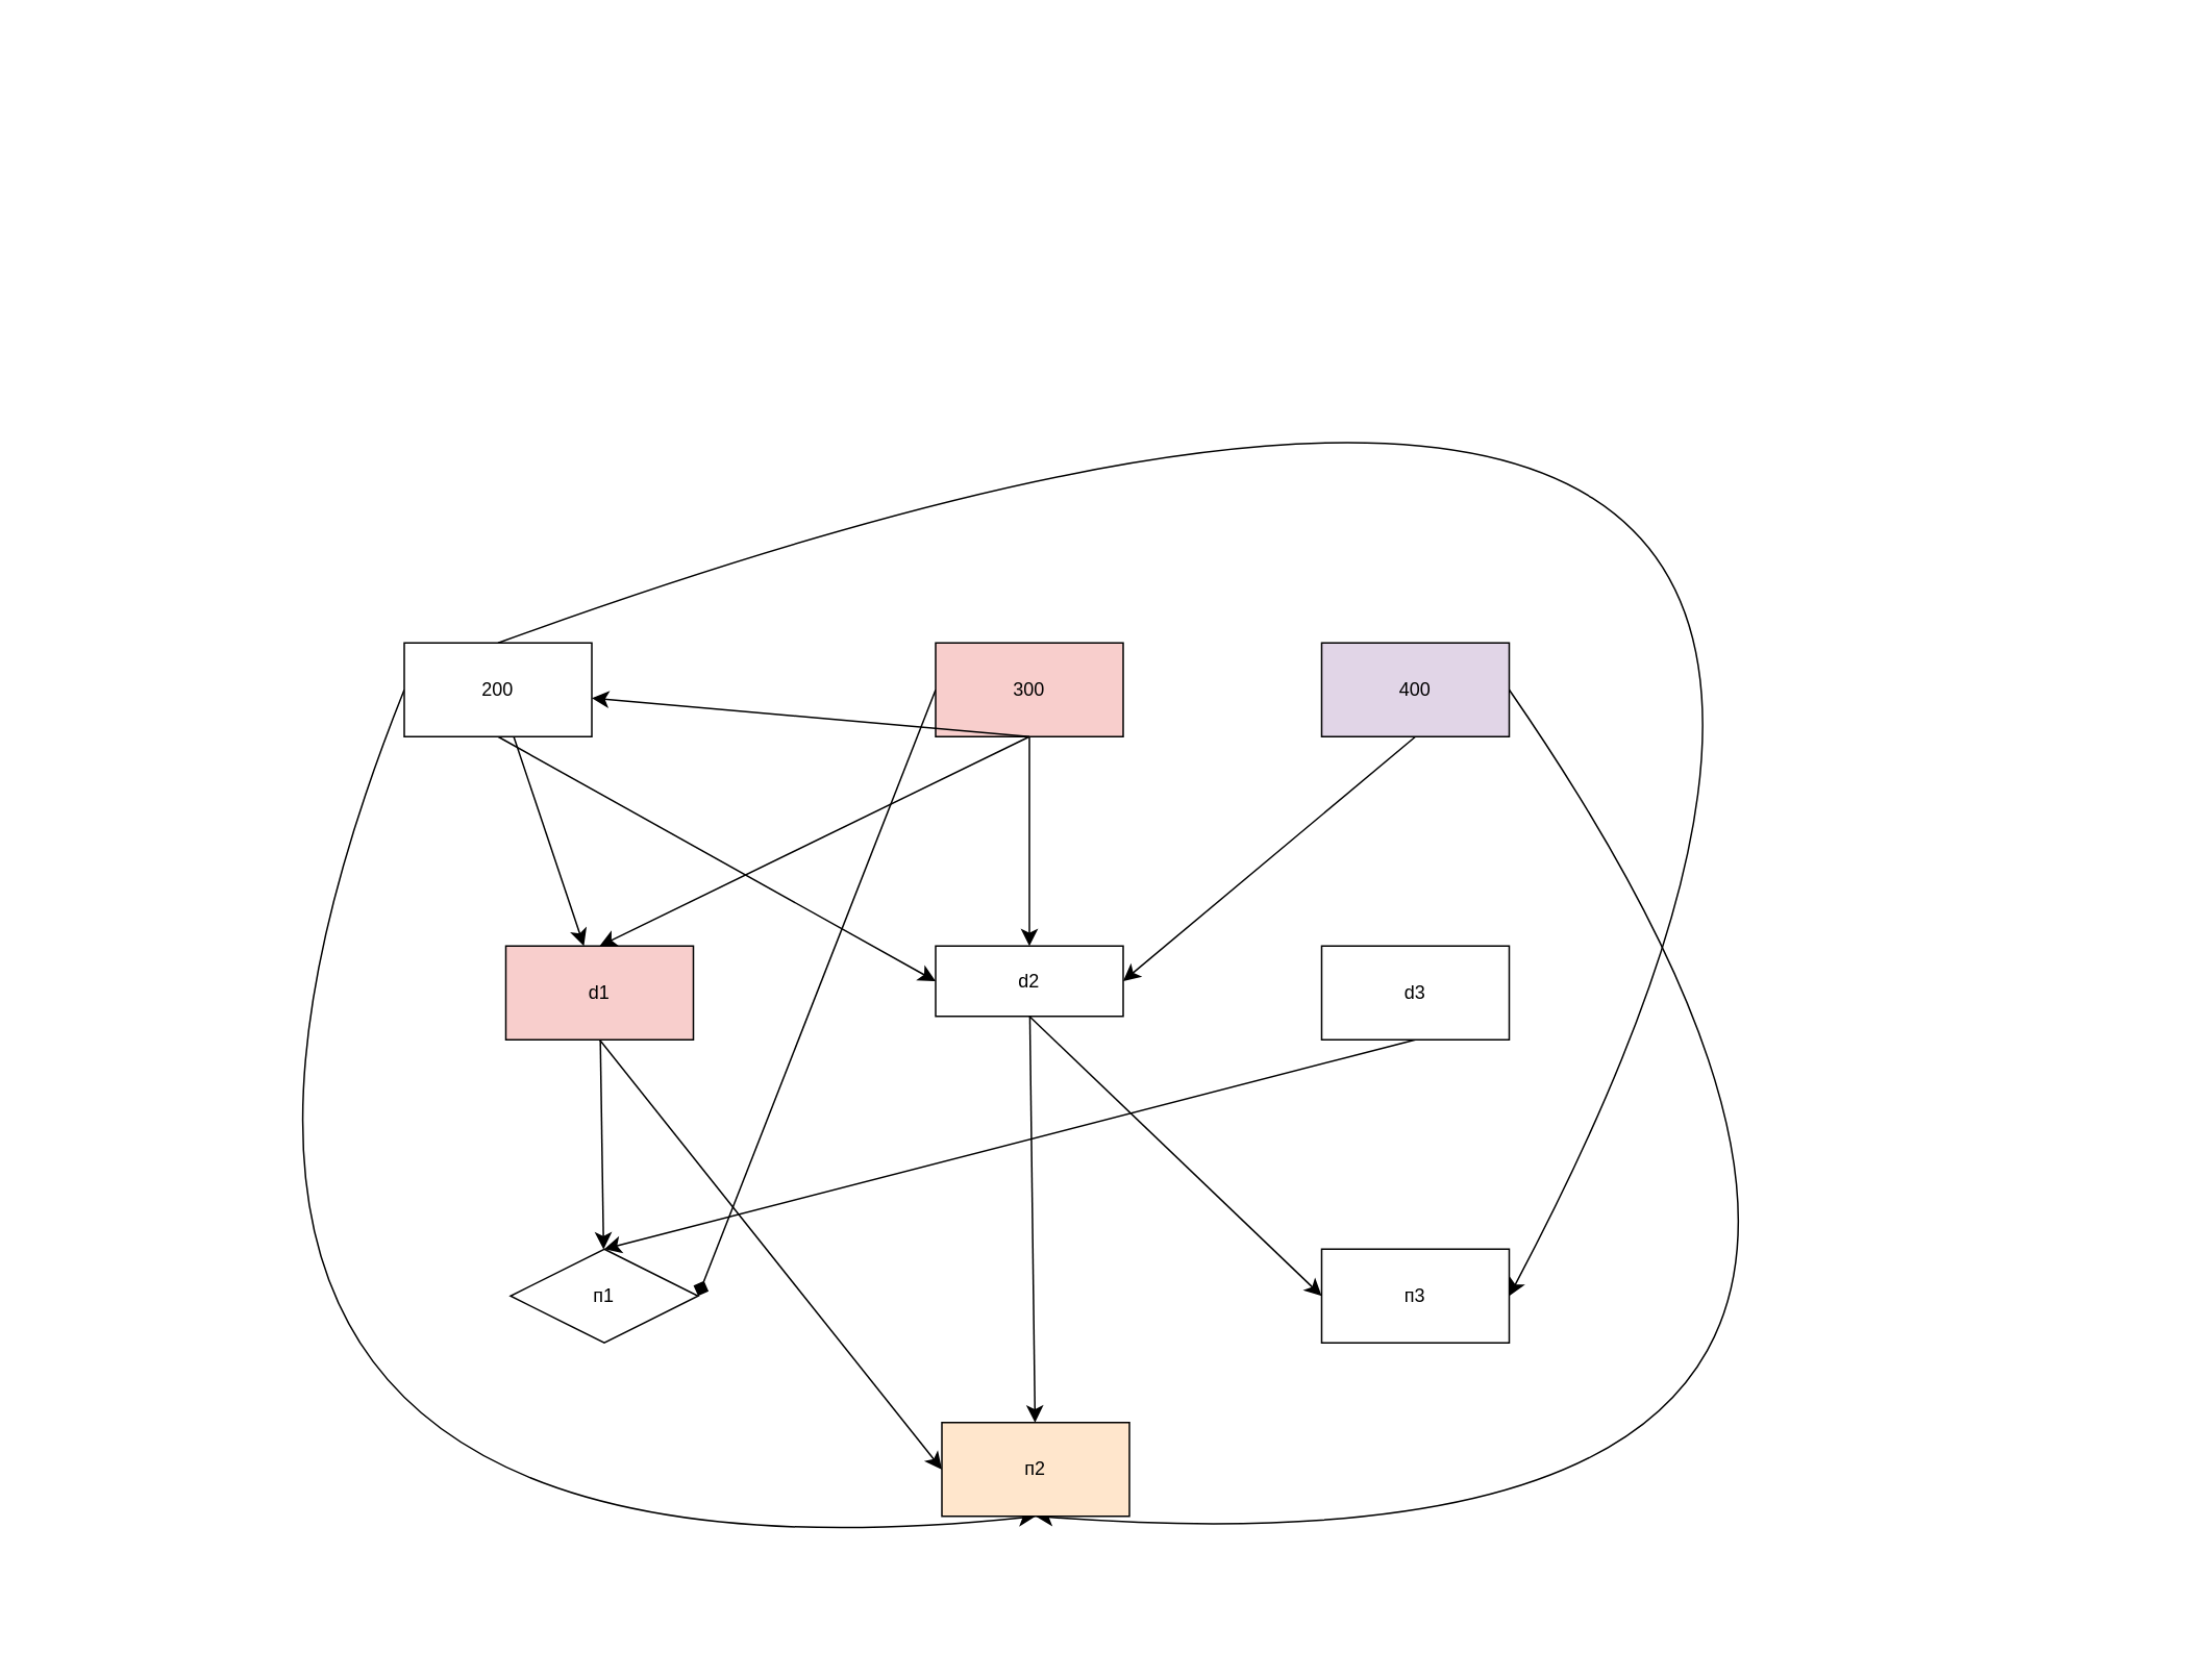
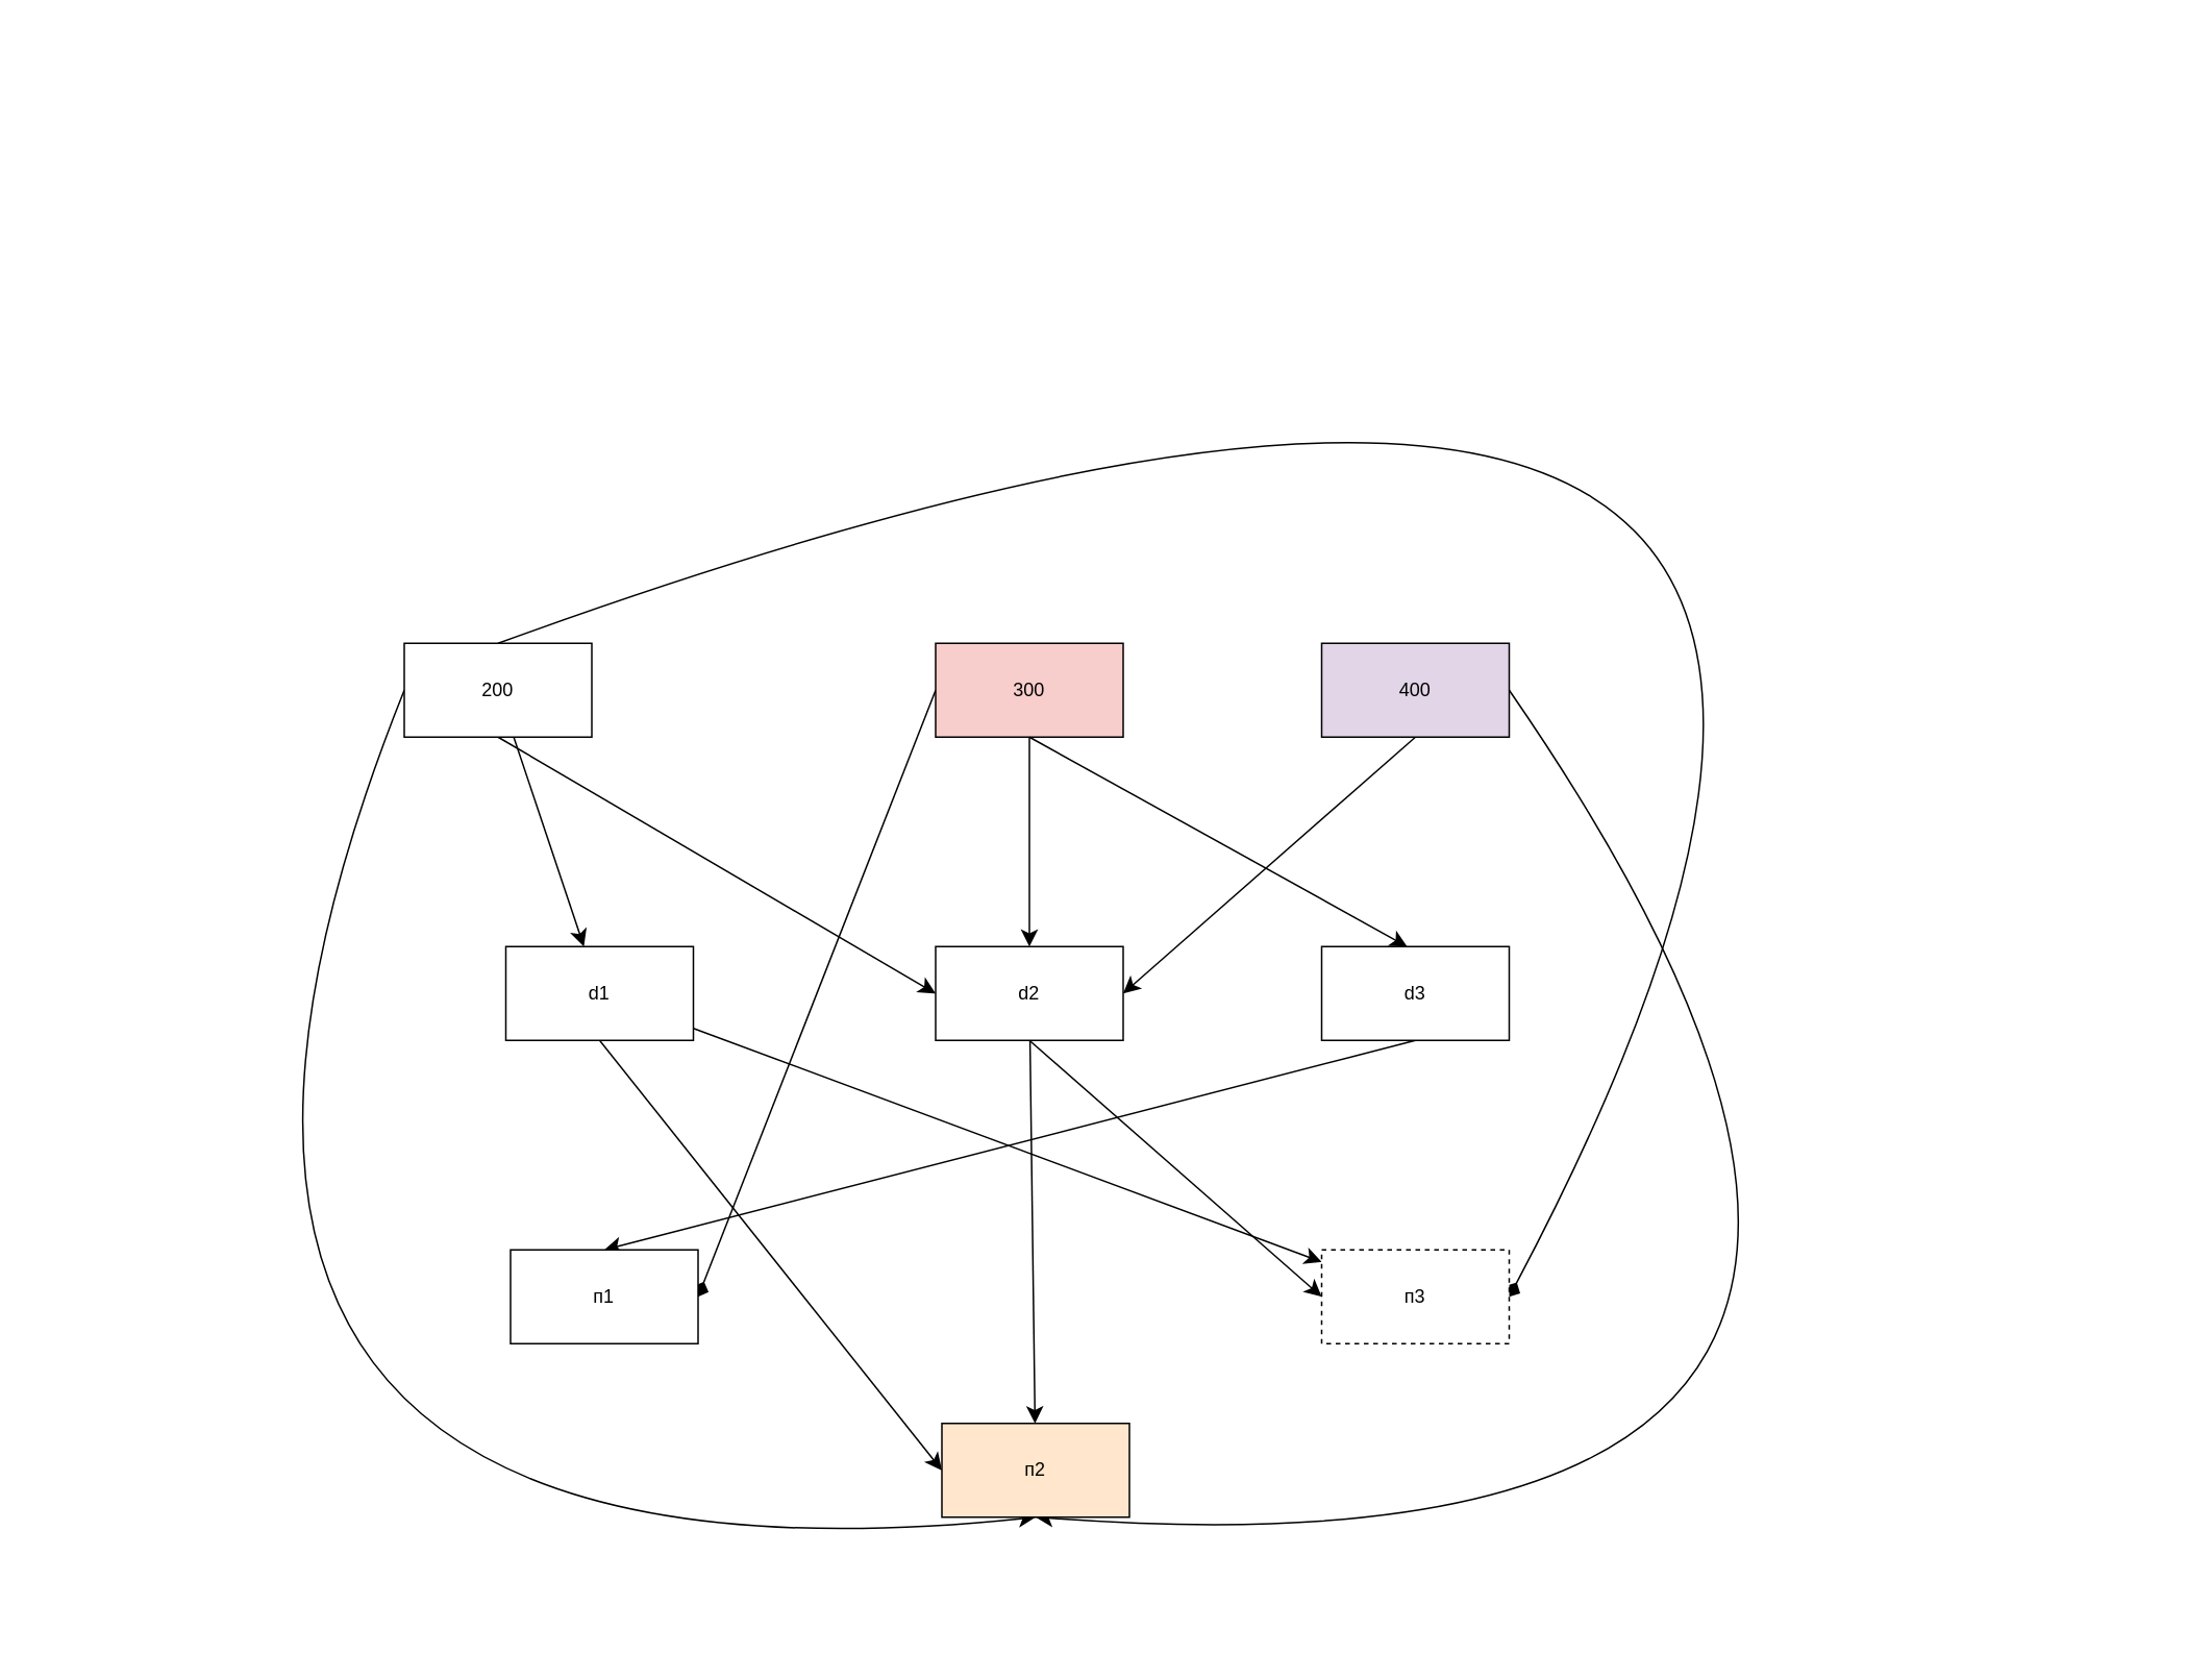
- <mxCell id="21" style="edgeStyle=none;curved=1;rounded=0;orthogonalLoop=1;jettySize=auto;html=1;exitX=0.5;exitY=1;exitDx=0;exitDy=0;fontSize=12;startSize=8;endSize=8;" edge="1" parent="1" source="5" target="10"><mxGeometry relative="1" as="geometry" /></mxCell>
+ <mxCell id="21" style="edgeStyle=none;curved=1;rounded=0;orthogonalLoop=1;jettySize=auto;html=1;exitX=0.5;exitY=1;exitDx=0;exitDy=0;entryX=0.456;entryY=0;entryDx=0;entryDy=0;entryPerimeter=0;fontSize=12;startSize=8;endSize=8;" edge="1" parent="1" source="5" target="18"><mxGeometry relative="1" as="geometry" /></mxCell>
- <mxCell id="2" style="edgeStyle=none;curved=1;rounded=0;orthogonalLoop=1;jettySize=auto;html=1;exitX=0.5;exitY=1;exitDx=0;exitDy=0;entryX=0.5;entryY=0;entryDx=0;entryDy=0;fontSize=12;startSize=8;endSize=8;" edge="1" parent="1" source="5" target="16"><mxGeometry relative="1" as="geometry" /></mxCell>
- <mxCell id="20" value="d2" style="rounded=0;whiteSpace=wrap;html=1;" vertex="1" parent="1"><mxGeometry x="598" y="605" width="120" height="45" as="geometry" /></mxCell>
+ <mxCell id="20" value="d2" style="rounded=0;whiteSpace=wrap;html=1;" vertex="1" parent="1"><mxGeometry x="598" y="605" width="120" height="60" as="geometry" /></mxCell>
- <mxCell id="16" value="d1" style="rounded=0;whiteSpace=wrap;html=1;fillColor=#f8cecc;" vertex="1" parent="1"><mxGeometry x="323" y="605" width="120" height="60" as="geometry" /></mxCell>
+ <mxCell id="16" value="d1" style="rounded=0;whiteSpace=wrap;html=1;" vertex="1" parent="1"><mxGeometry x="323" y="605" width="120" height="60" as="geometry" /></mxCell>
- <mxCell id="14" value="" style="edgeStyle=none;curved=1;rounded=0;orthogonalLoop=1;jettySize=auto;html=1;fontSize=12;startSize=8;endSize=8;" edge="1" parent="1" source="16" target="22"><mxGeometry relative="1" as="geometry" /></mxCell>
+ <mxCell id="14" value="" style="edgeStyle=none;curved=1;rounded=0;orthogonalLoop=1;jettySize=auto;html=1;fontSize=12;startSize=8;endSize=8;" edge="1" parent="1" source="16" target="23"><mxGeometry relative="1" as="geometry" /></mxCell>
- <mxCell id="9" style="edgeStyle=none;curved=1;rounded=0;orthogonalLoop=1;jettySize=auto;html=1;exitX=0.5;exitY=0;exitDx=0;exitDy=0;entryX=1;entryY=0.5;entryDx=0;entryDy=0;fontSize=12;startSize=8;endSize=8;" edge="1" parent="1" source="10" target="23"><mxGeometry relative="1" as="geometry"><Array as="points"><mxPoint x="1393" y="20" /></Array></mxGeometry></mxCell>
+ <mxCell id="9" style="edgeStyle=none;curved=1;rounded=0;orthogonalLoop=1;jettySize=auto;html=1;exitX=0.5;exitY=0;exitDx=0;exitDy=0;entryX=1;entryY=0.5;entryDx=0;entryDy=0;fontSize=12;startSize=8;endSize=8;endArrow=diamond;" edge="1" parent="1" source="10" target="23"><mxGeometry relative="1" as="geometry"><Array as="points"><mxPoint x="1393" y="20" /></Array></mxGeometry></mxCell>
- <mxCell id="22" value="п1" style="rhombus;whiteSpace=wrap;html=1;" vertex="1" parent="1"><mxGeometry x="326" y="799" width="120" height="60" as="geometry" /></mxCell>
+ <mxCell id="22" value="п1" style="rounded=0;whiteSpace=wrap;html=1;" vertex="1" parent="1"><mxGeometry x="326" y="799" width="120" height="60" as="geometry" /></mxCell>
- <mxCell id="23" value="п3" style="rounded=0;whiteSpace=wrap;html=1;" vertex="1" parent="1"><mxGeometry x="845" y="799" width="120" height="60" as="geometry" /></mxCell>
+ <mxCell id="23" value="п3" style="rounded=0;whiteSpace=wrap;html=1;dashed=1;" vertex="1" parent="1"><mxGeometry x="845" y="799" width="120" height="60" as="geometry" /></mxCell>
